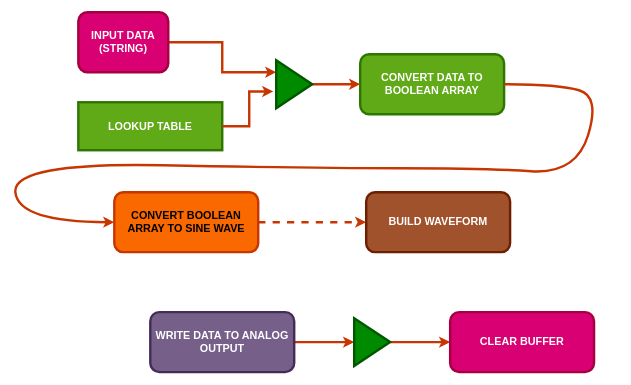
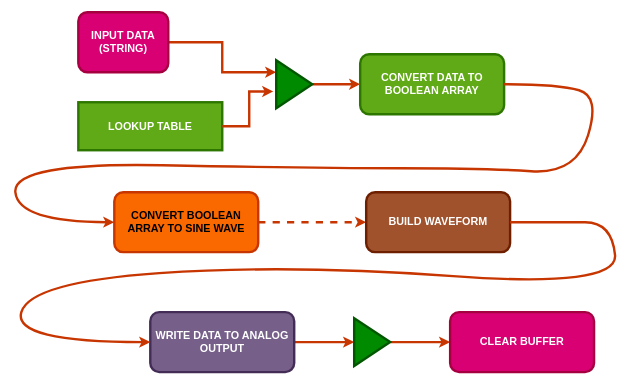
+ <mxCell id="17" value="" style="curved=1;endArrow=classic;html=1;rounded=0;entryX=0;entryY=0.5;entryDx=0;entryDy=0;exitX=1;exitY=0.5;exitDx=0;exitDy=0;strokeWidth=4;fillColor=#fa6800;strokeColor=#C73500;" edge="1" parent="1" source="11" target="14"><mxGeometry width="50" height="50" relative="1" as="geometry"><mxPoint x="560" y="400" as="sourcePoint" /><mxPoint x="610" y="350" as="targetPoint" /><Array as="points"><mxPoint x="930" y="370" /><mxPoint x="1020" y="370" /><mxPoint x="1030" y="480" /><mxPoint x="480" y="440" /><mxPoint x="50" y="470" /><mxPoint x="20" y="570" /></Array></mxGeometry></mxCell>
